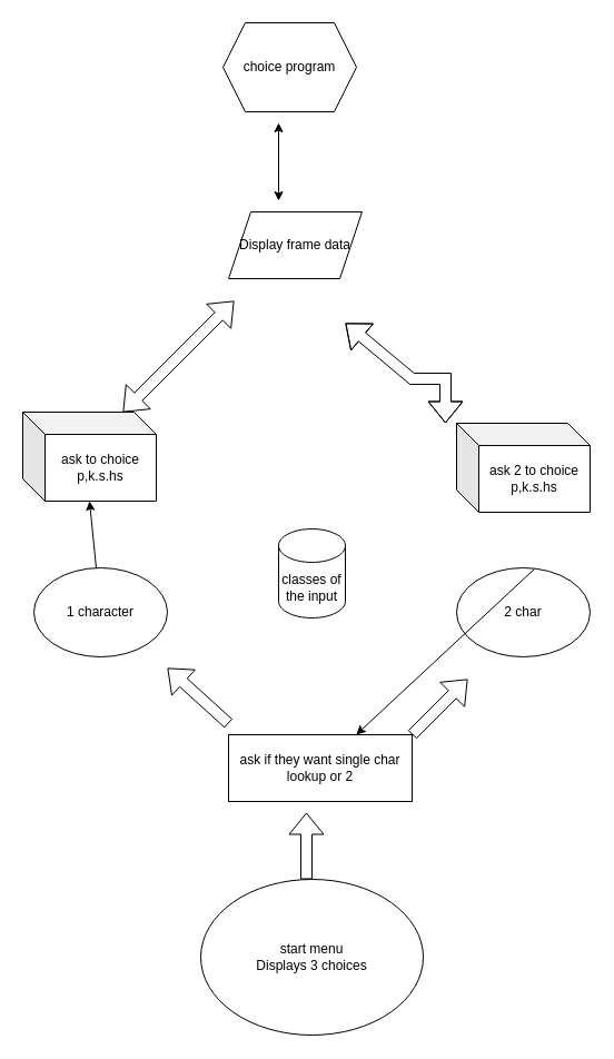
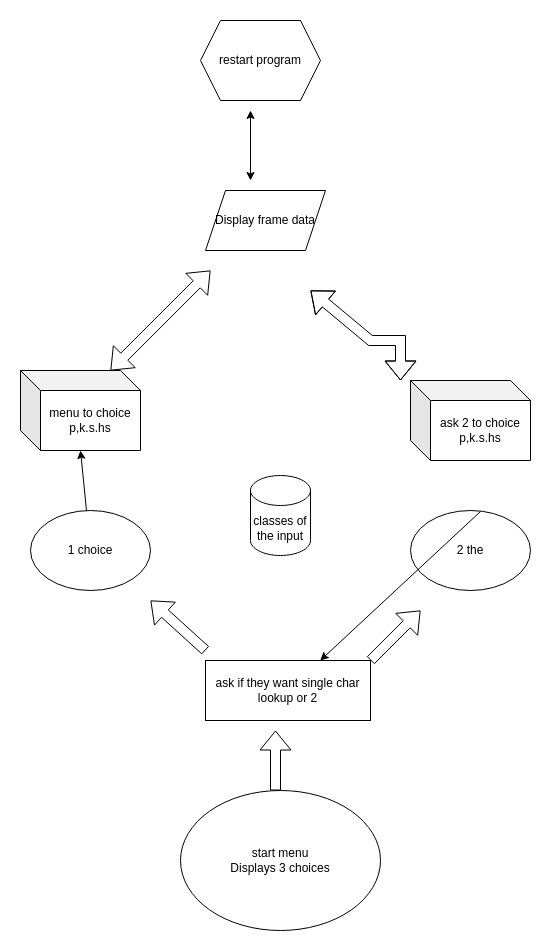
- <mxCell id="18" value="choice program" style="shape=hexagon;perimeter=hexagonPerimeter2;whiteSpace=wrap;html=1;fixedSize=1;" parent="1" vertex="1"><mxGeometry x="200" y="20" width="120" height="80" as="geometry" /></mxCell>
+ <mxCell id="18" value="restart program" style="shape=hexagon;perimeter=hexagonPerimeter2;whiteSpace=wrap;html=1;fixedSize=1;" parent="1" vertex="1"><mxGeometry x="200" y="20" width="120" height="80" as="geometry" /></mxCell>
- <mxCell id="10" value="ask to choice&lt;br&gt;p,k.s.hs" style="shape=cube;whiteSpace=wrap;html=1;boundedLbl=1;backgroundOutline=1;darkOpacity=0.05;darkOpacity2=0.1;" parent="1" vertex="1"><mxGeometry x="20" y="370" width="120" height="80" as="geometry" /></mxCell>
+ <mxCell id="10" value="menu to choice&lt;br&gt;p,k.s.hs" style="shape=cube;whiteSpace=wrap;html=1;boundedLbl=1;backgroundOutline=1;darkOpacity=0.05;darkOpacity2=0.1;" parent="1" vertex="1"><mxGeometry x="20" y="370" width="120" height="80" as="geometry" /></mxCell>
- <mxCell id="6" value="1 character" style="ellipse;whiteSpace=wrap;html=1;" parent="1" vertex="1"><mxGeometry x="30" y="510" width="120" height="80" as="geometry" /></mxCell>
+ <mxCell id="6" value="1 choice" style="ellipse;whiteSpace=wrap;html=1;" parent="1" vertex="1"><mxGeometry x="30" y="510" width="120" height="80" as="geometry" /></mxCell>
- <mxCell id="7" value="2 char" style="ellipse;whiteSpace=wrap;html=1;" parent="1" vertex="1"><mxGeometry x="410" y="510" width="120" height="80" as="geometry" /></mxCell>
+ <mxCell id="7" value="2 the" style="ellipse;whiteSpace=wrap;html=1;" parent="1" vertex="1"><mxGeometry x="410" y="510" width="120" height="80" as="geometry" /></mxCell>
